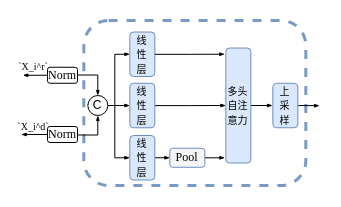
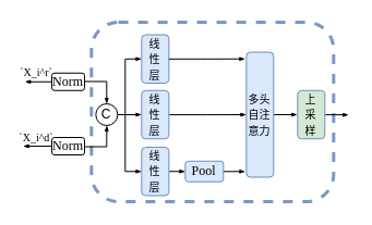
- <mxCell id="20" value="&lt;font face=&quot;宋体&quot;&gt;&lt;span style=&quot;font-size: 10px;&quot;&gt;上&lt;/span&gt;&lt;/font&gt;&lt;div&gt;&lt;font face=&quot;宋体&quot;&gt;&lt;span style=&quot;font-size: 10px;&quot;&gt;采&lt;/span&gt;&lt;/font&gt;&lt;/div&gt;&lt;div&gt;&lt;font face=&quot;宋体&quot;&gt;&lt;span style=&quot;font-size: 10px;&quot;&gt;样&lt;/span&gt;&lt;/font&gt;&lt;/div&gt;" style="rounded=1;whiteSpace=wrap;html=1;fillColor=#dae8fc;strokeColor=#6c8ebf;" parent="1" vertex="1"><mxGeometry x="272.33" y="82.75" width="25" height="44.5" as="geometry" /></mxCell>
+ <mxCell id="20" value="&lt;font face=&quot;宋体&quot;&gt;&lt;span style=&quot;font-size: 10px;&quot;&gt;上&lt;/span&gt;&lt;/font&gt;&lt;div&gt;&lt;font face=&quot;宋体&quot;&gt;&lt;span style=&quot;font-size: 10px;&quot;&gt;采&lt;/span&gt;&lt;/font&gt;&lt;/div&gt;&lt;div&gt;&lt;font face=&quot;宋体&quot;&gt;&lt;span style=&quot;font-size: 10px;&quot;&gt;样&lt;/span&gt;&lt;/font&gt;&lt;/div&gt;" style="rounded=1;whiteSpace=wrap;html=1;fillColor=#d5e8d4;strokeColor=#6c8ebf;" parent="1" vertex="1"><mxGeometry x="272.33" y="82.75" width="25" height="44.5" as="geometry" /></mxCell>
- <mxCell id="11" value="&lt;font face=&quot;Times New Roman&quot;&gt;Pool&lt;/font&gt;" style="rounded=1;whiteSpace=wrap;html=1;fillColor=#f5f5f5;strokeColor=#6c8ebf;" parent="1" vertex="1"><mxGeometry x="169.33" y="147.75" width="35" height="19" as="geometry" /></mxCell>
+ <mxCell id="11" value="&lt;font face=&quot;Times New Roman&quot;&gt;Pool&lt;/font&gt;" style="rounded=1;whiteSpace=wrap;html=1;fillColor=#dae8fc;strokeColor=#6c8ebf;" parent="1" vertex="1"><mxGeometry x="169.33" y="147.75" width="35" height="19" as="geometry" /></mxCell>
